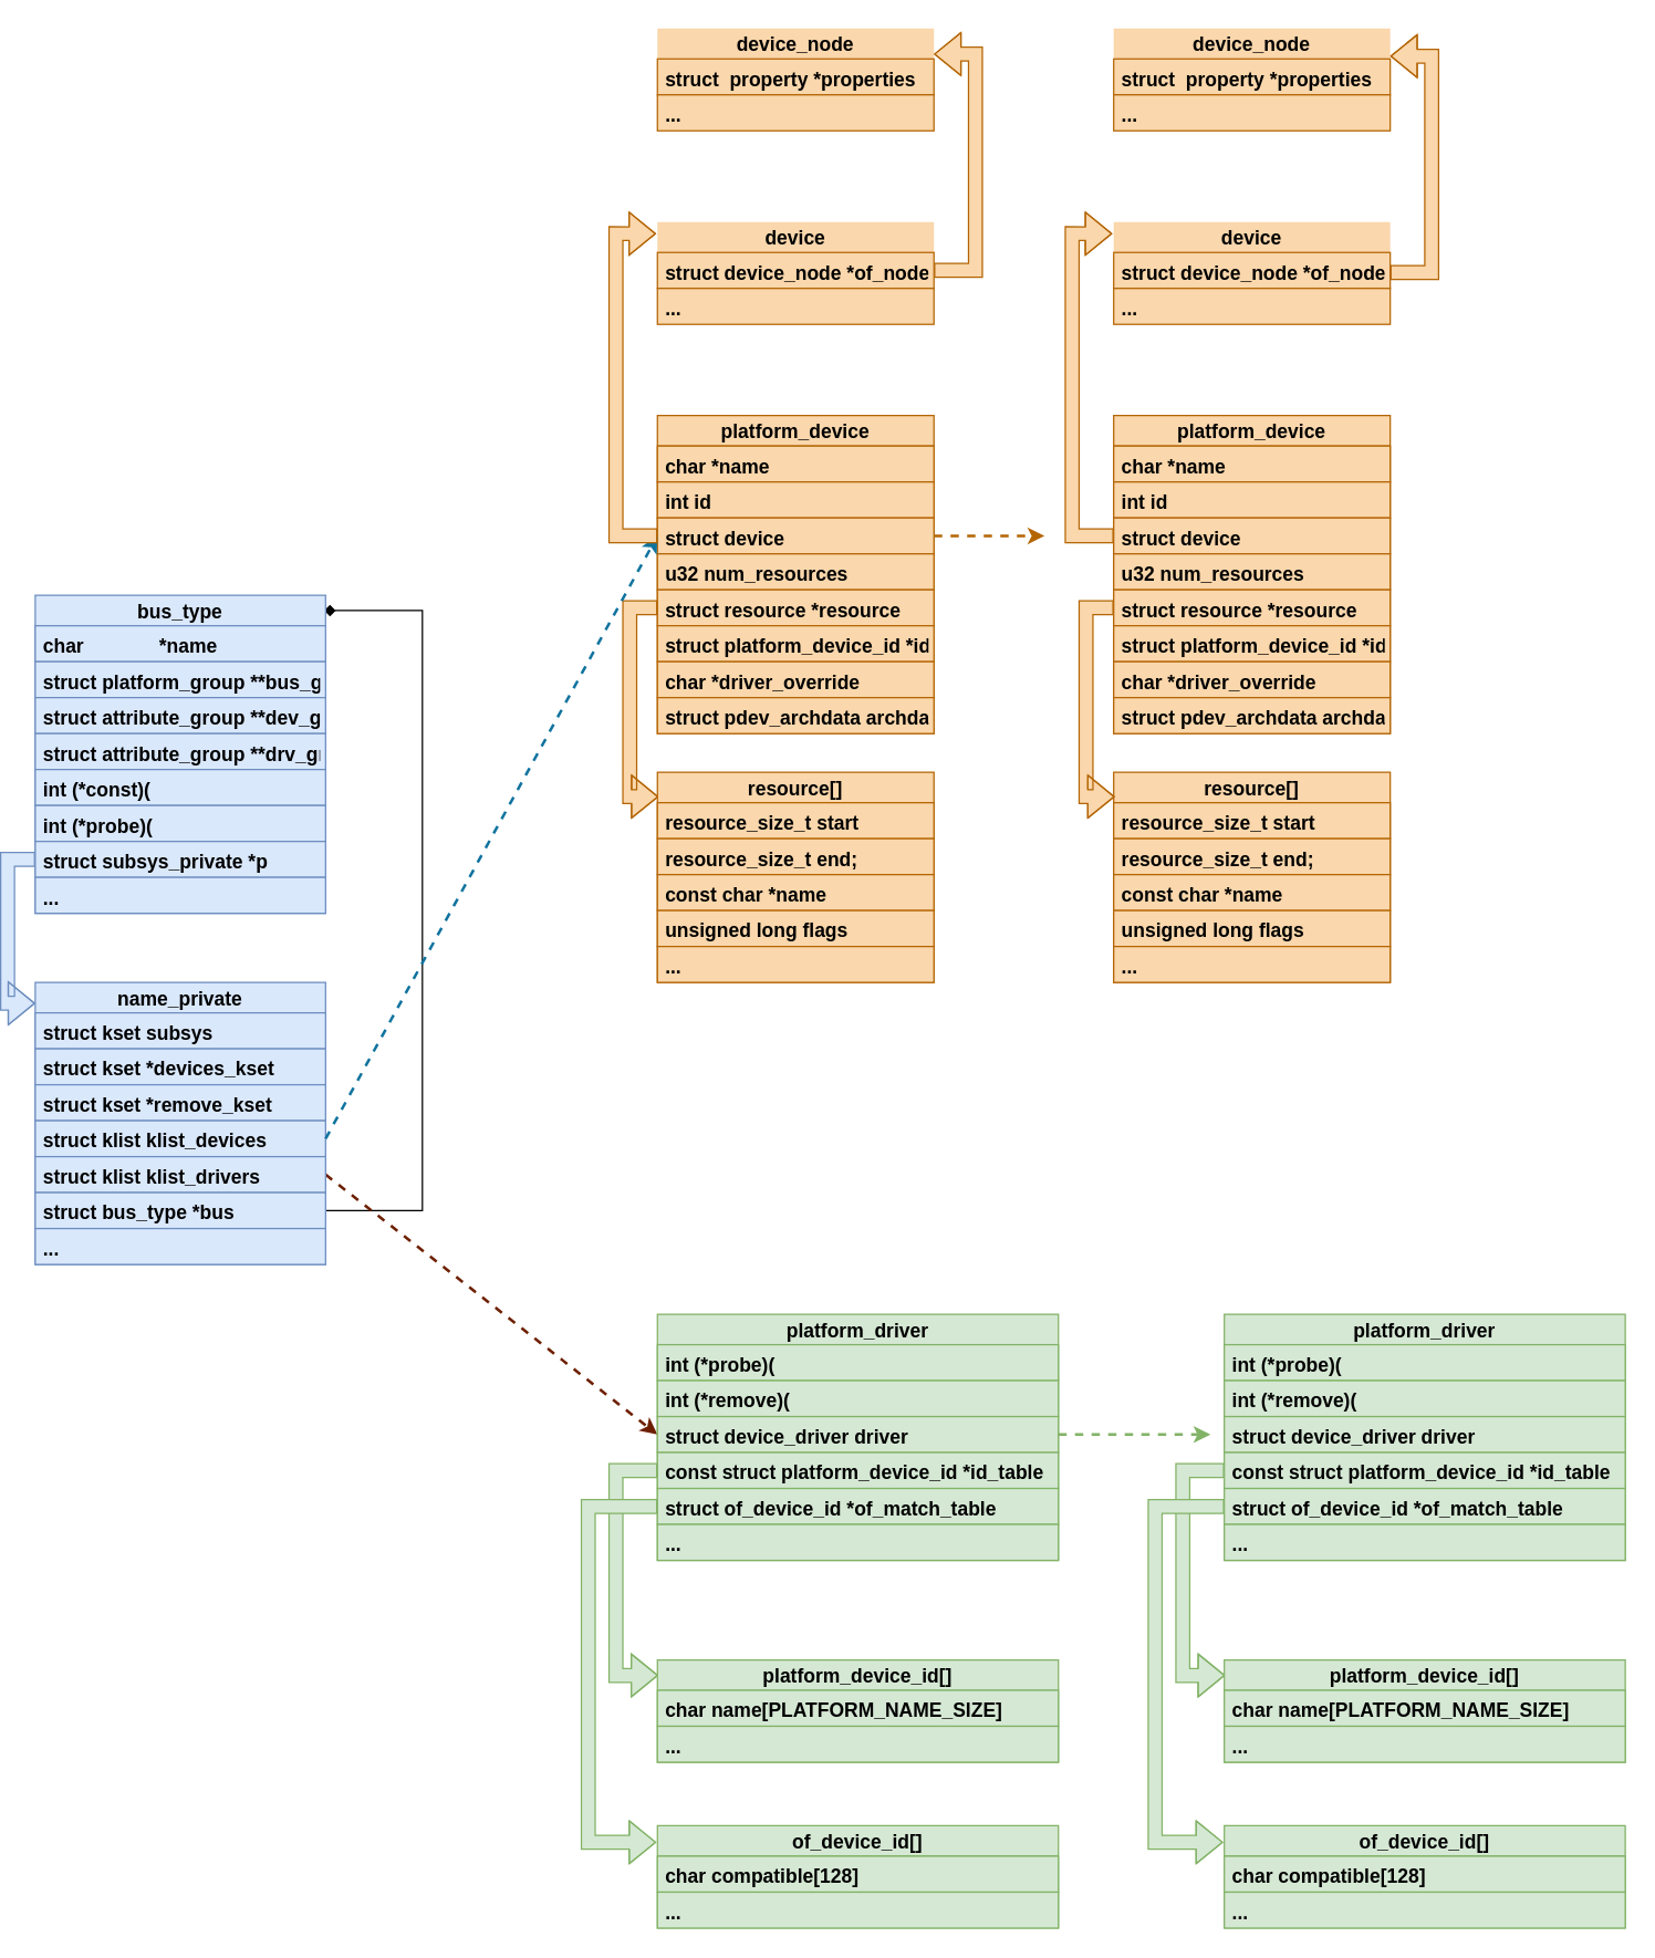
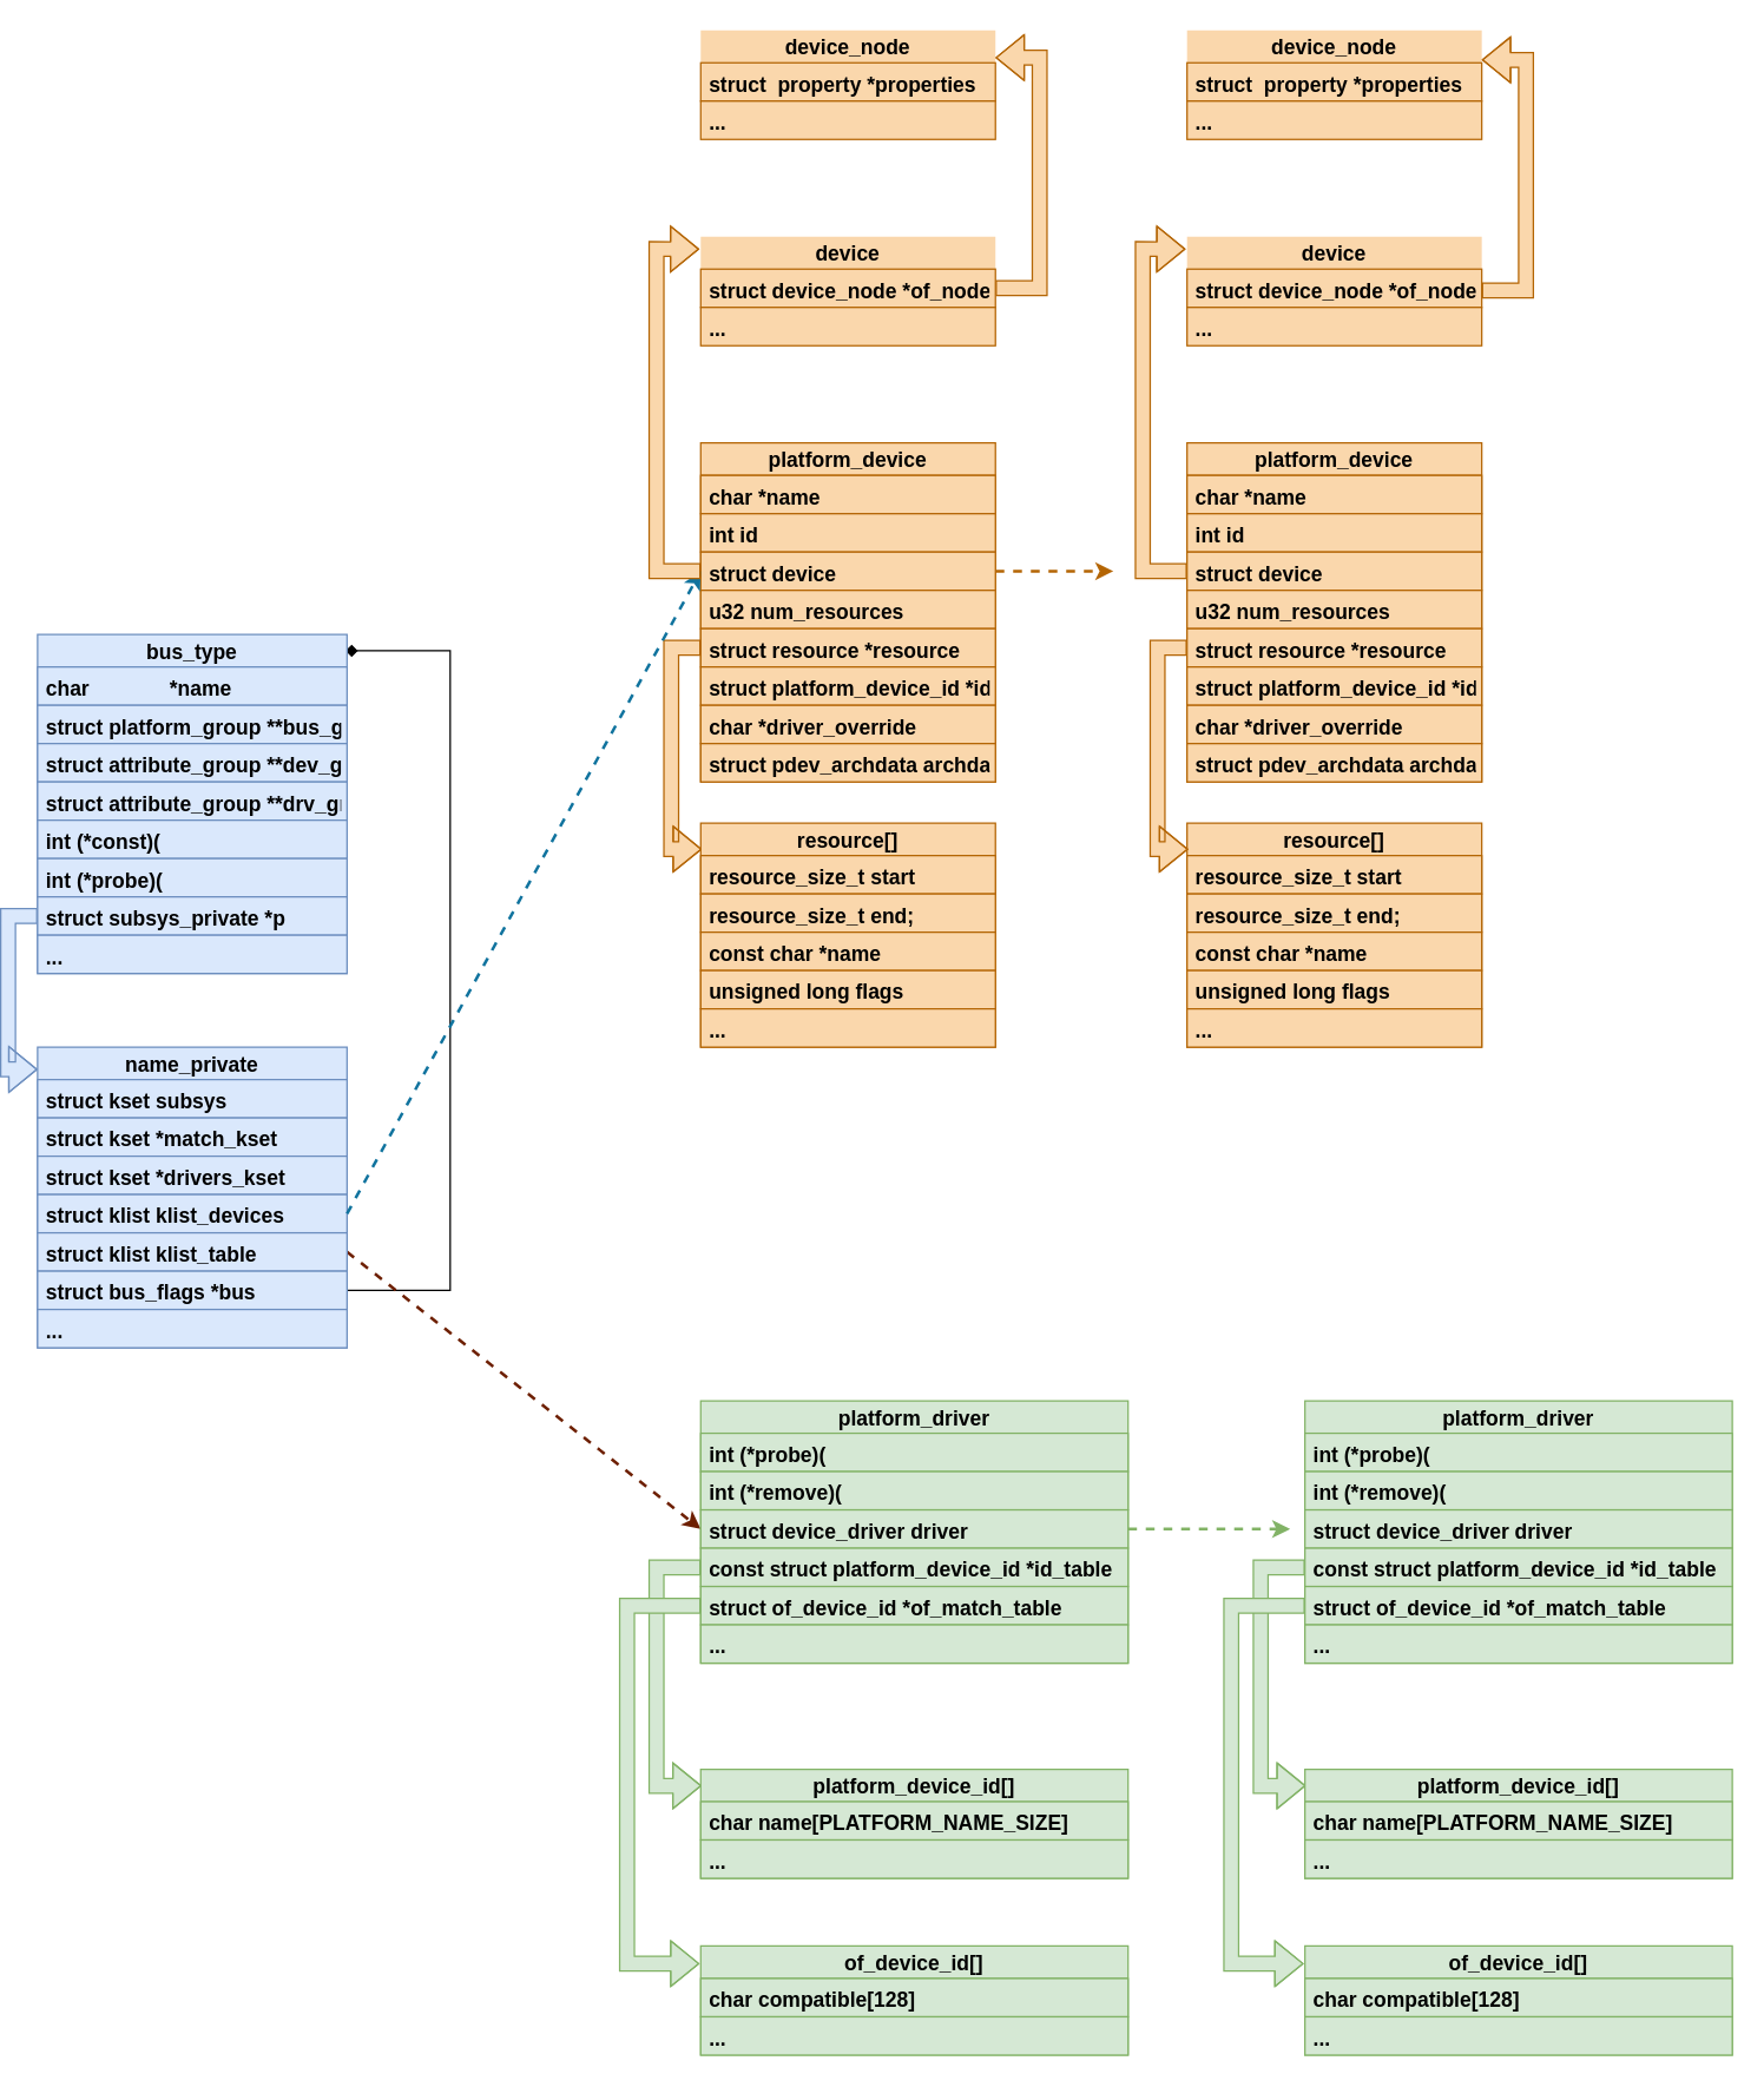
- <mxCell id="16" value="struct kset *devices_kset" style="text;strokeColor=#6c8ebf;fillColor=#dae8fc;spacingLeft=4;spacingRight=4;overflow=hidden;rotatable=0;points=[[0,0.5],[1,0.5]];portConstraint=eastwest;fontSize=14;fontStyle=1" parent="14" vertex="1"><mxGeometry y="48" width="210" height="26" as="geometry" /></mxCell>
+ <mxCell id="16" value="struct kset *match_kset" style="text;strokeColor=#6c8ebf;fillColor=#dae8fc;spacingLeft=4;spacingRight=4;overflow=hidden;rotatable=0;points=[[0,0.5],[1,0.5]];portConstraint=eastwest;fontSize=14;fontStyle=1" parent="14" vertex="1"><mxGeometry y="48" width="210" height="26" as="geometry" /></mxCell>
- <mxCell id="17" value="struct kset *remove_kset" style="text;strokeColor=#6c8ebf;fillColor=#dae8fc;spacingLeft=4;spacingRight=4;overflow=hidden;rotatable=0;points=[[0,0.5],[1,0.5]];portConstraint=eastwest;fontSize=14;fontStyle=1" parent="14" vertex="1"><mxGeometry y="74" width="210" height="26" as="geometry" /></mxCell>
+ <mxCell id="17" value="struct kset *drivers_kset" style="text;strokeColor=#6c8ebf;fillColor=#dae8fc;spacingLeft=4;spacingRight=4;overflow=hidden;rotatable=0;points=[[0,0.5],[1,0.5]];portConstraint=eastwest;fontSize=14;fontStyle=1" parent="14" vertex="1"><mxGeometry y="74" width="210" height="26" as="geometry" /></mxCell>
- <mxCell id="19" value="struct klist klist_drivers" style="text;strokeColor=#6c8ebf;fillColor=#dae8fc;spacingLeft=4;spacingRight=4;overflow=hidden;rotatable=0;points=[[0,0.5],[1,0.5]];portConstraint=eastwest;fontSize=14;fontStyle=1" parent="14" vertex="1"><mxGeometry y="126" width="210" height="26" as="geometry" /></mxCell>
+ <mxCell id="19" value="struct klist klist_table" style="text;strokeColor=#6c8ebf;fillColor=#dae8fc;spacingLeft=4;spacingRight=4;overflow=hidden;rotatable=0;points=[[0,0.5],[1,0.5]];portConstraint=eastwest;fontSize=14;fontStyle=1" parent="14" vertex="1"><mxGeometry y="126" width="210" height="26" as="geometry" /></mxCell>
- <mxCell id="20" value="struct bus_type *bus" style="text;strokeColor=#6c8ebf;fillColor=#dae8fc;spacingLeft=4;spacingRight=4;overflow=hidden;rotatable=0;points=[[0,0.5],[1,0.5]];portConstraint=eastwest;fontSize=14;fontStyle=1" parent="14" vertex="1"><mxGeometry y="152" width="210" height="26" as="geometry" /></mxCell>
+ <mxCell id="20" value="struct bus_flags *bus" style="text;strokeColor=#6c8ebf;fillColor=#dae8fc;spacingLeft=4;spacingRight=4;overflow=hidden;rotatable=0;points=[[0,0.5],[1,0.5]];portConstraint=eastwest;fontSize=14;fontStyle=1" parent="14" vertex="1"><mxGeometry y="152" width="210" height="26" as="geometry" /></mxCell>
